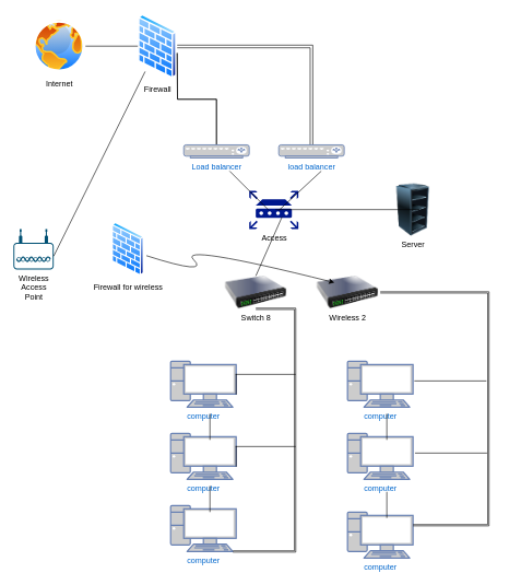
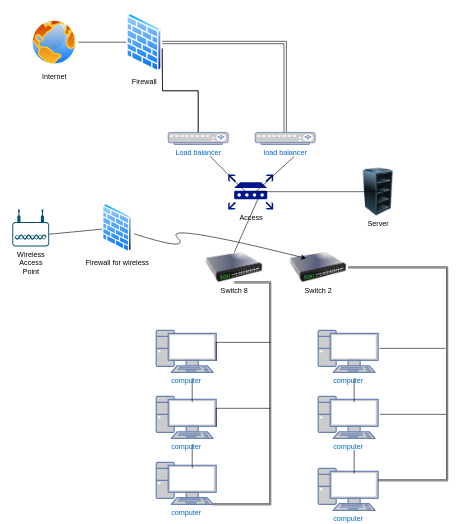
- <mxCell id="33" value="" style="endArrow=none;html=1;exitX=1;exitY=0.67;exitDx=0;exitDy=0;exitPerimeter=0;" parent="1" source="32" target="3" edge="1"><mxGeometry width="50" height="50" relative="1" as="geometry"><mxPoint x="100" y="420" as="sourcePoint" /><mxPoint x="150" y="370" as="targetPoint" /></mxGeometry></mxCell>
+ <mxCell id="33" value="" style="endArrow=none;html=1;exitX=1;exitY=0.67;exitDx=0;exitDy=0;exitPerimeter=0;" parent="1" source="32" target="30" edge="1"><mxGeometry width="50" height="50" relative="1" as="geometry"><mxPoint x="100" y="420" as="sourcePoint" /><mxPoint x="150" y="370" as="targetPoint" /></mxGeometry></mxCell>
- <mxCell id="26" value="Wireless 2" style="image;html=1;image=img/lib/clip_art/networking/Switch_128x128.png" parent="1" vertex="1"><mxGeometry x="480" y="420" width="100" height="50" as="geometry" /></mxCell>
+ <mxCell id="26" value="Switch 2" style="image;html=1;image=img/lib/clip_art/networking/Switch_128x128.png" parent="1" vertex="1"><mxGeometry x="480" y="420" width="100" height="50" as="geometry" /></mxCell>
